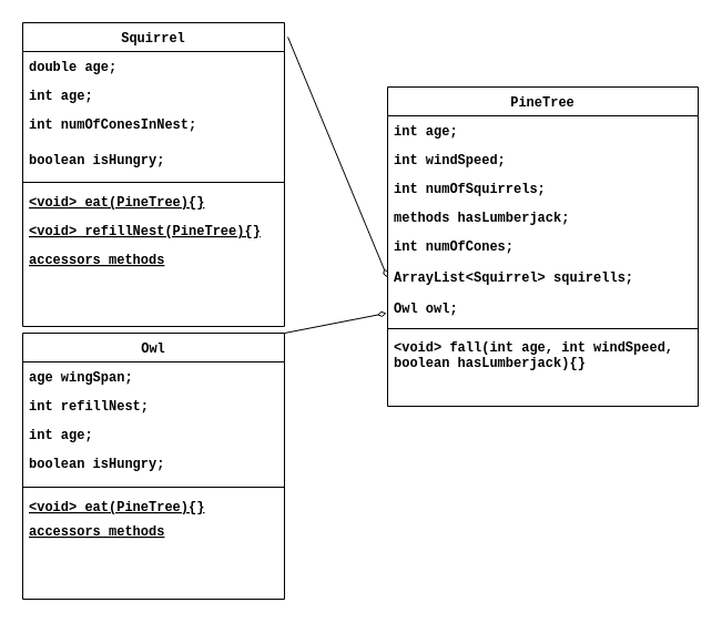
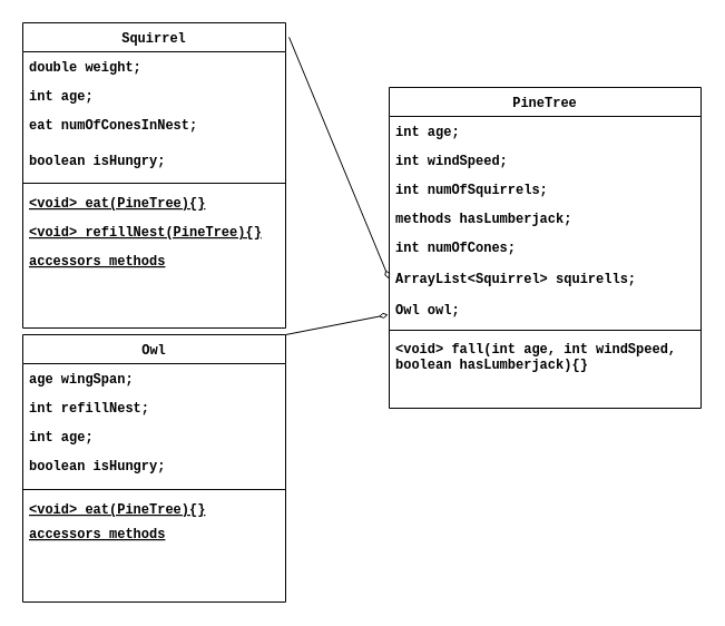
- <mxCell id="3" value="double age;" style="text;align=left;verticalAlign=top;spacingLeft=4;spacingRight=4;overflow=hidden;rotatable=0;points=[[0,0.5],[1,0.5]];portConstraint=eastwest;fontFamily=Courier New;fontStyle=1" parent="2" vertex="1"><mxGeometry y="26" width="236" height="26" as="geometry" /></mxCell>
+ <mxCell id="3" value="double weight;" style="text;align=left;verticalAlign=top;spacingLeft=4;spacingRight=4;overflow=hidden;rotatable=0;points=[[0,0.5],[1,0.5]];portConstraint=eastwest;fontFamily=Courier New;fontStyle=1" parent="2" vertex="1"><mxGeometry y="26" width="236" height="26" as="geometry" /></mxCell>
- <mxCell id="5" value="int numOfConesInNest;" style="text;align=left;verticalAlign=top;spacingLeft=4;spacingRight=4;overflow=hidden;rotatable=0;points=[[0,0.5],[1,0.5]];portConstraint=eastwest;rounded=0;shadow=0;html=0;fontFamily=Courier New;fontStyle=1" parent="2" vertex="1"><mxGeometry y="78" width="236" height="32" as="geometry" /></mxCell>
+ <mxCell id="5" value="eat numOfConesInNest;" style="text;align=left;verticalAlign=top;spacingLeft=4;spacingRight=4;overflow=hidden;rotatable=0;points=[[0,0.5],[1,0.5]];portConstraint=eastwest;rounded=0;shadow=0;html=0;fontFamily=Courier New;fontStyle=1" parent="2" vertex="1"><mxGeometry y="78" width="236" height="32" as="geometry" /></mxCell>
